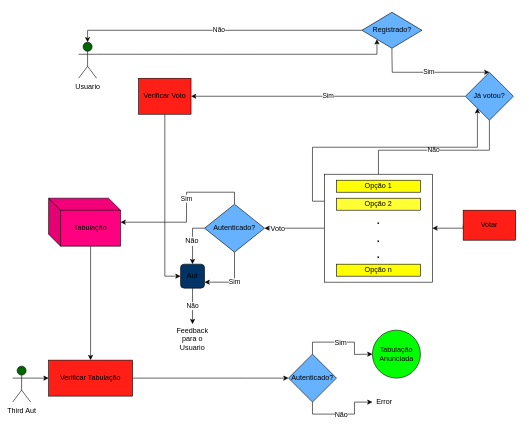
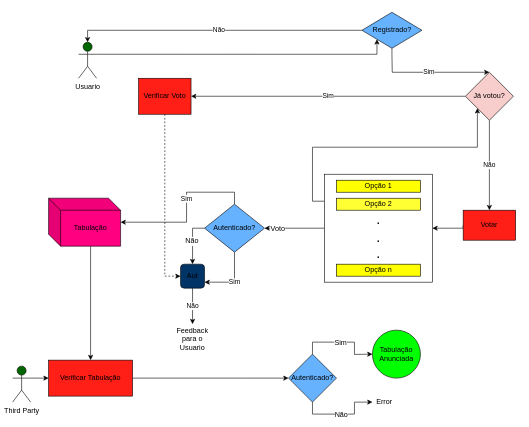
- <mxCell id="11" value="Já votou?" style="rhombus;whiteSpace=wrap;html=1;fillColor=#66B2FF;" vertex="1" parent="1"><mxGeometry x="775" y="120" width="80" height="80" as="geometry" /></mxCell>
+ <mxCell id="11" value="Já votou?" style="rhombus;whiteSpace=wrap;html=1;fillColor=#f8cecc;" vertex="1" parent="1"><mxGeometry x="775" y="120" width="80" height="80" as="geometry" /></mxCell>
- <mxCell id="9" value="Não" style="edgeStyle=orthogonalEdgeStyle;rounded=0;orthogonalLoop=1;jettySize=auto;html=1;exitX=0.5;exitY=1;exitDx=0;exitDy=0;" edge="1" parent="1" source="11" target="16"><mxGeometry relative="1" as="geometry"><mxPoint x="802.5" y="257.5" as="targetPoint" /></mxGeometry></mxCell>
+ <mxCell id="9" value="Não" style="edgeStyle=orthogonalEdgeStyle;rounded=0;orthogonalLoop=1;jettySize=auto;html=1;exitX=0.5;exitY=1;exitDx=0;exitDy=0;entryX=0.5;entryY=0;entryDx=0;entryDy=0;" edge="1" parent="1" source="11" target="8"><mxGeometry relative="1" as="geometry"><mxPoint x="802.5" y="257.5" as="targetPoint" /></mxGeometry></mxCell>
- <mxCell id="37" style="edgeStyle=orthogonalEdgeStyle;rounded=0;orthogonalLoop=1;jettySize=auto;html=1;entryX=0;entryY=0.5;entryDx=0;entryDy=0;" edge="1" parent="1" source="38" target="36"><mxGeometry relative="1" as="geometry" /></mxCell>
+ <mxCell id="37" style="edgeStyle=orthogonalEdgeStyle;rounded=0;orthogonalLoop=1;jettySize=auto;html=1;entryX=0;entryY=0.5;entryDx=0;entryDy=0;dashed=1;" edge="1" parent="1" source="38" target="36"><mxGeometry relative="1" as="geometry" /></mxCell>
- <mxCell id="21" value="Third Aut&lt;br&gt;" style="shape=umlActor;verticalLabelPosition=bottom;labelBackgroundColor=#ffffff;verticalAlign=top;html=1;outlineConnect=0;fillColor=#006600;" vertex="1" parent="1"><mxGeometry x="20" y="610" width="30" height="60" as="geometry" /></mxCell>
+ <mxCell id="21" value="Third Party&lt;br&gt;" style="shape=umlActor;verticalLabelPosition=bottom;labelBackgroundColor=#ffffff;verticalAlign=top;html=1;outlineConnect=0;fillColor=#006600;" vertex="1" parent="1"><mxGeometry x="20" y="610" width="30" height="60" as="geometry" /></mxCell>
